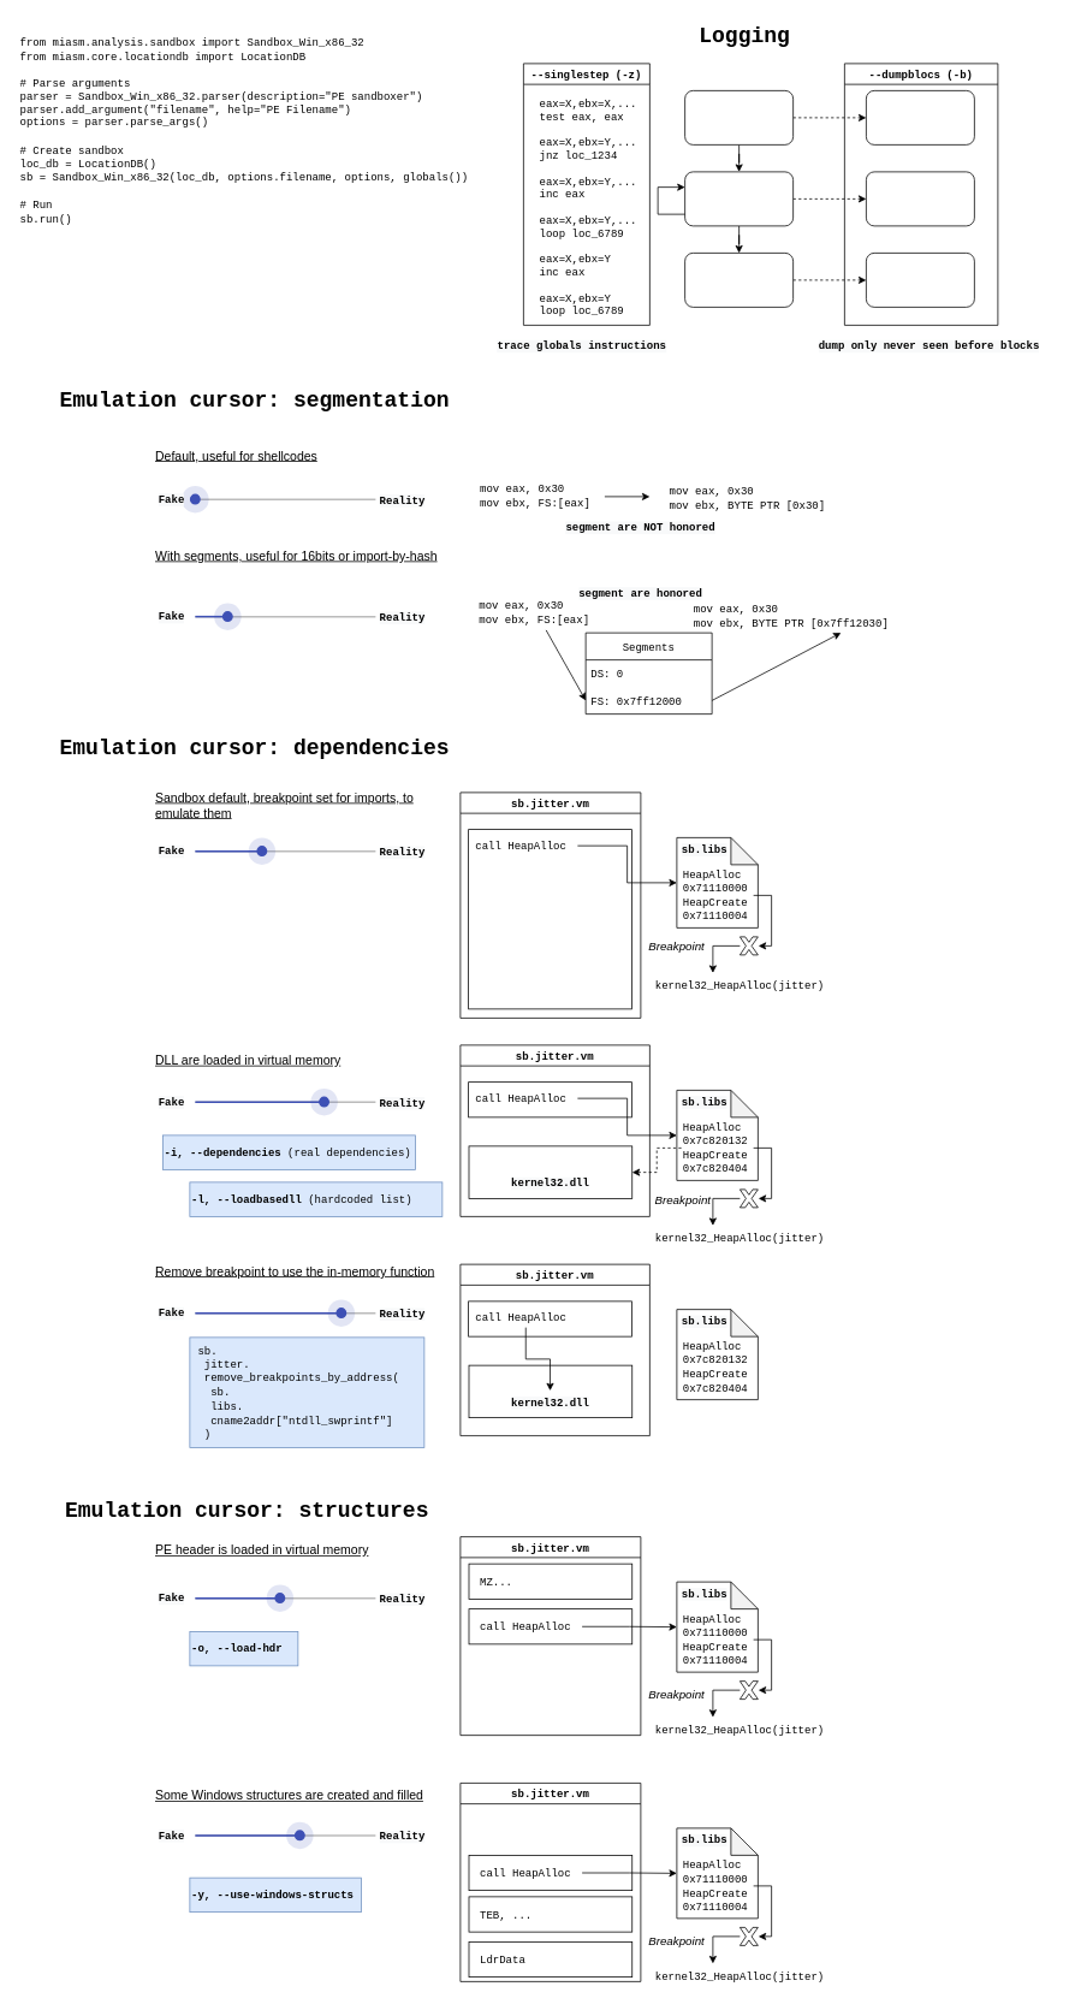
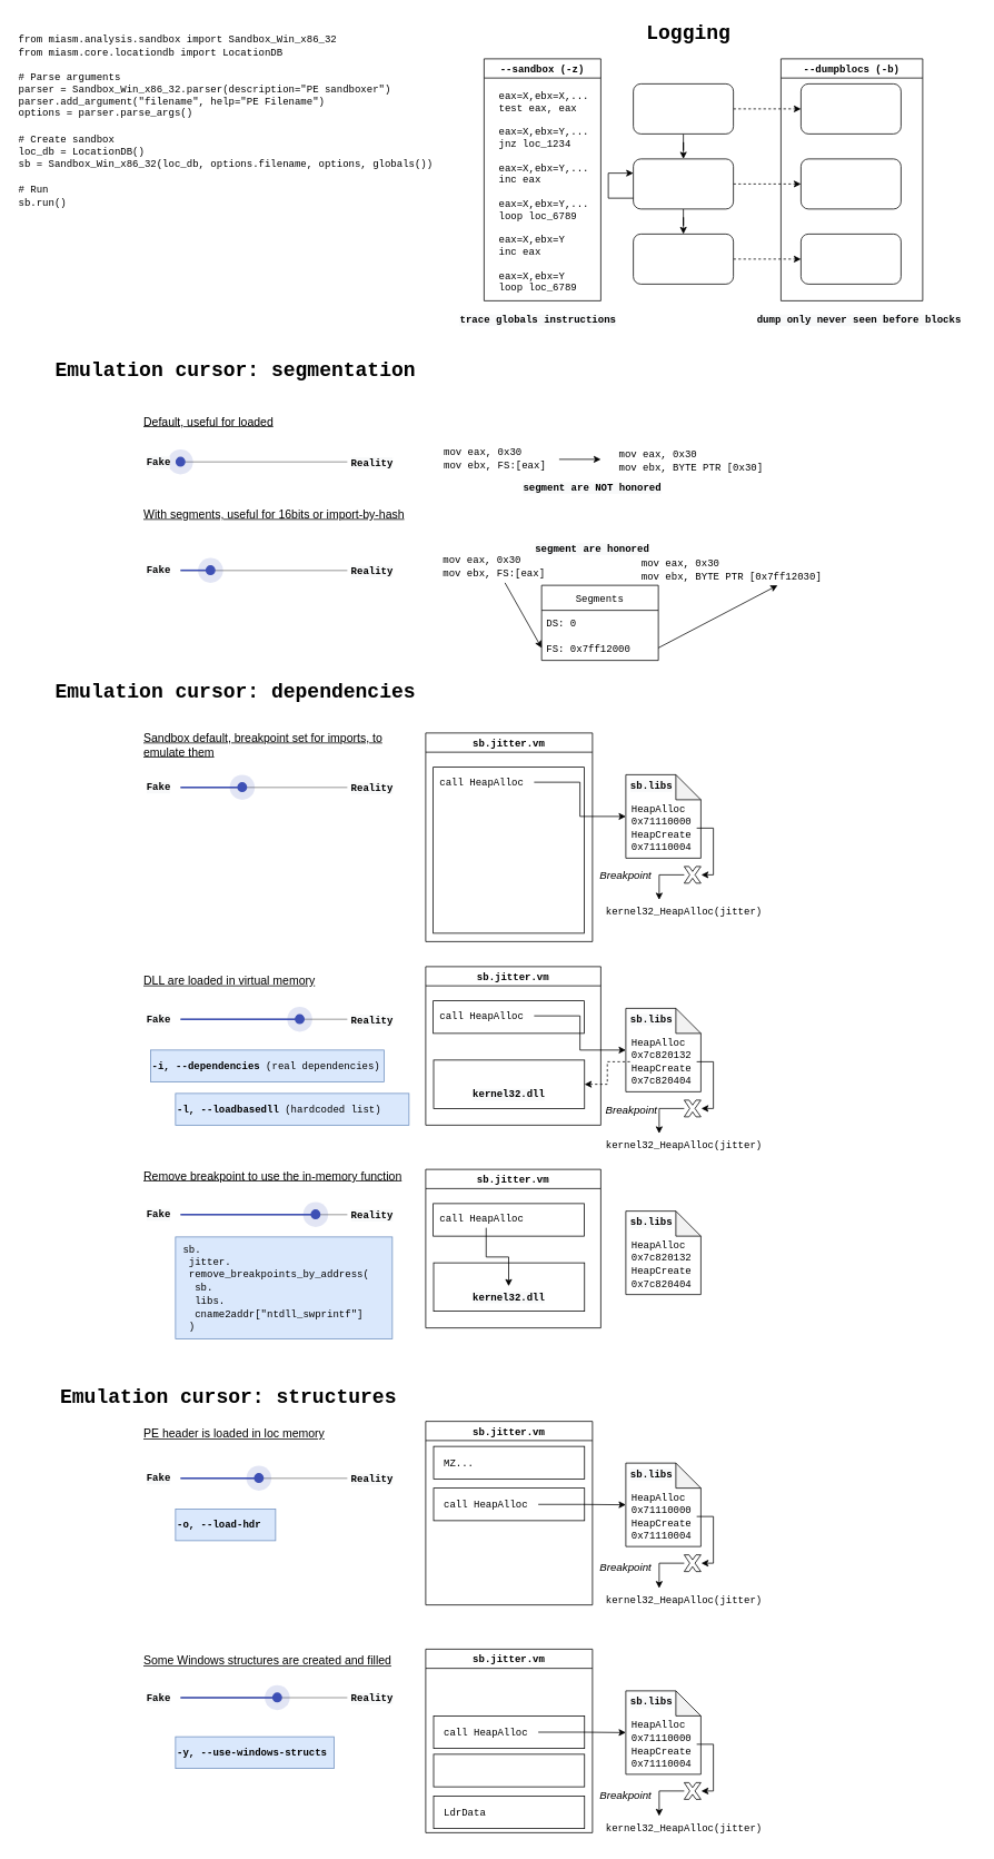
- <mxCell id="19" value="--singlestep (-z)" style="swimlane;fontFamily=Courier New;" parent="1" vertex="1"><mxGeometry x="580" y="70" width="140" height="290" as="geometry" /></mxCell>
+ <mxCell id="19" value="--sandbox (-z)" style="swimlane;fontFamily=Courier New;" parent="1" vertex="1"><mxGeometry x="580" y="70" width="140" height="290" as="geometry" /></mxCell>
- <mxCell id="125" value="Default, useful for shellcodes" style="text;html=1;strokeColor=none;fillColor=none;align=left;verticalAlign=middle;whiteSpace=wrap;rounded=0;fontStyle=4;fontSize=14;" vertex="1" parent="1"><mxGeometry x="170" y="490" width="240" height="30" as="geometry" /></mxCell>
+ <mxCell id="125" value="Default, useful for loaded" style="text;html=1;strokeColor=none;fillColor=none;align=left;verticalAlign=middle;whiteSpace=wrap;rounded=0;fontStyle=4;fontSize=14;" vertex="1" parent="1"><mxGeometry x="170" y="490" width="240" height="30" as="geometry" /></mxCell>
- <mxCell id="129" value="PE header is loaded in virtual memory" style="text;html=1;strokeColor=none;fillColor=none;align=left;verticalAlign=middle;whiteSpace=wrap;rounded=0;fontStyle=4;fontSize=14;" vertex="1" parent="1"><mxGeometry x="170" y="1703" width="310" height="30" as="geometry" /></mxCell>
+ <mxCell id="129" value="PE header is loaded in loc memory" style="text;html=1;strokeColor=none;fillColor=none;align=left;verticalAlign=middle;whiteSpace=wrap;rounded=0;fontStyle=4;fontSize=14;" vertex="1" parent="1"><mxGeometry x="170" y="1703" width="310" height="30" as="geometry" /></mxCell>
- <mxCell id="97" value="&lt;div style=&quot;&quot;&gt;&lt;font face=&quot;Courier New&quot;&gt;TEB, ...&lt;/font&gt;&lt;/div&gt;" style="text;html=1;strokeColor=none;fillColor=none;align=left;verticalAlign=middle;whiteSpace=wrap;rounded=0;" parent="93" vertex="1"><mxGeometry x="20" y="134.5" width="115" height="22" as="geometry" /></mxCell>
